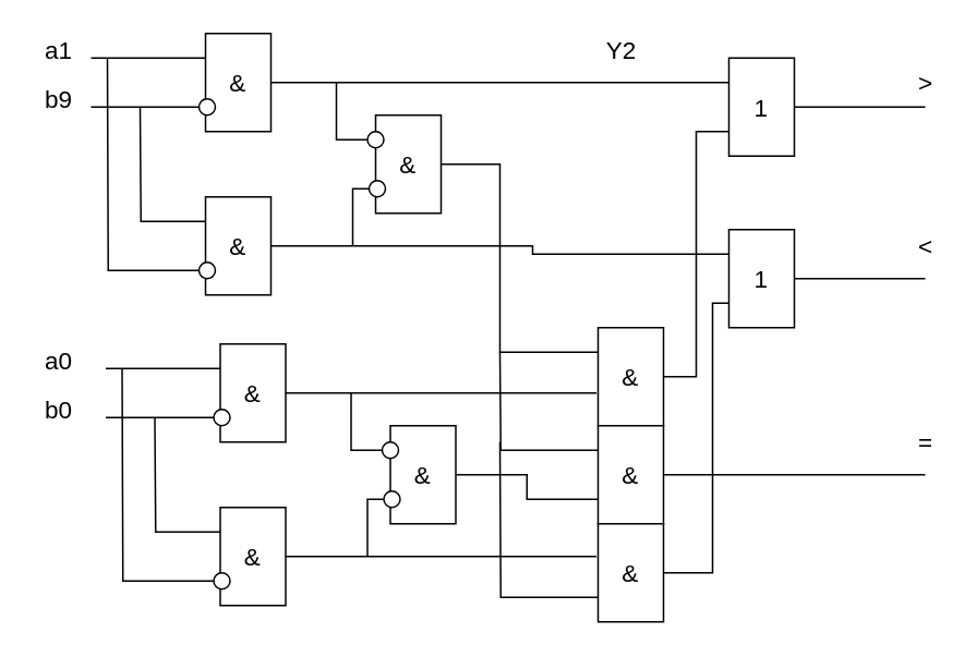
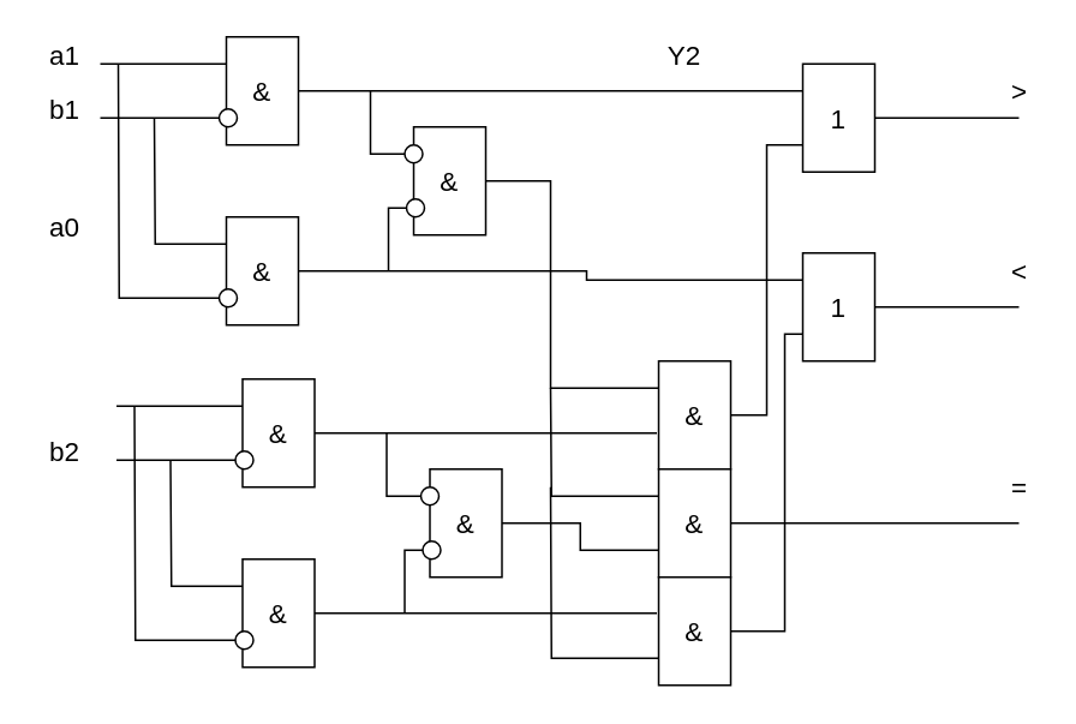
- <mxCell id="8" value="b9" style="text;html=1;align=center;verticalAlign=middle;resizable=0;points=[];autosize=1;strokeColor=none;fillColor=none;fontSize=15;" vertex="1" parent="1"><mxGeometry x="20" y="50" width="30" height="20" as="geometry" /></mxCell>
+ <mxCell id="8" value="b1" style="text;html=1;align=center;verticalAlign=middle;resizable=0;points=[];autosize=1;strokeColor=none;fillColor=none;fontSize=15;" vertex="1" parent="1"><mxGeometry x="20" y="50" width="30" height="20" as="geometry" /></mxCell>
- <mxCell id="37" value="a0" style="text;html=1;align=center;verticalAlign=middle;resizable=0;points=[];autosize=1;strokeColor=none;fillColor=none;fontSize=15;" vertex="1" parent="1"><mxGeometry x="20" y="210" width="30" height="20" as="geometry" /></mxCell>
+ <mxCell id="37" value="a0" style="text;html=1;align=center;verticalAlign=middle;resizable=0;points=[];autosize=1;strokeColor=none;fillColor=none;fontSize=15;" vertex="1" parent="1"><mxGeometry x="20" y="115" width="30" height="20" as="geometry" /></mxCell>
- <mxCell id="38" value="b0" style="text;html=1;align=center;verticalAlign=middle;resizable=0;points=[];autosize=1;strokeColor=none;fillColor=none;fontSize=15;" vertex="1" parent="1"><mxGeometry x="20" y="240" width="30" height="20" as="geometry" /></mxCell>
+ <mxCell id="38" value="b2" style="text;html=1;align=center;verticalAlign=middle;resizable=0;points=[];autosize=1;strokeColor=none;fillColor=none;fontSize=15;" vertex="1" parent="1"><mxGeometry x="20" y="240" width="30" height="20" as="geometry" /></mxCell>
